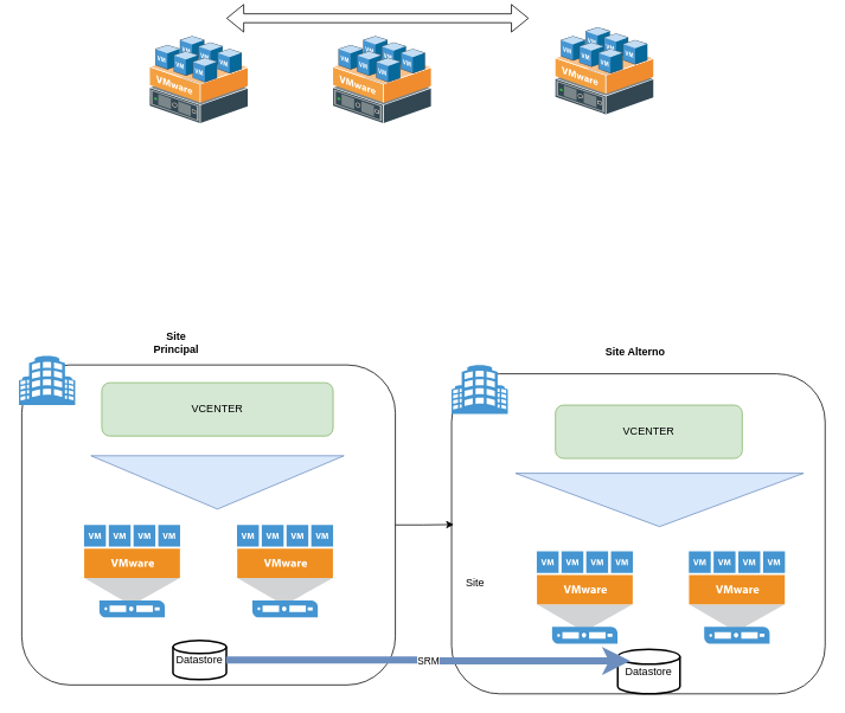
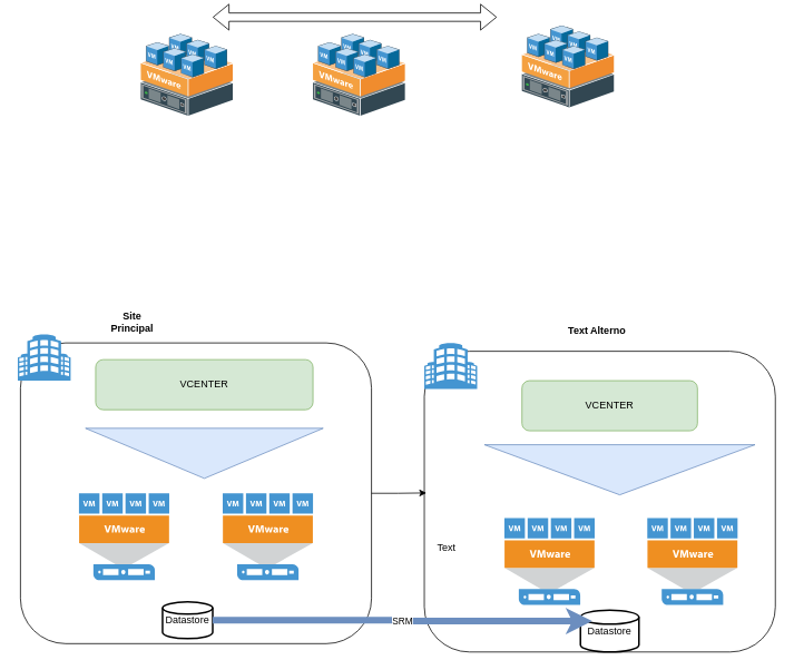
- <mxCell id="16" value="&lt;b&gt;Site Principal&lt;/b&gt;" style="text;html=1;align=center;verticalAlign=middle;whiteSpace=wrap;rounded=0;" vertex="1" parent="1"><mxGeometry x="168.38" y="370" width="60" height="30" as="geometry" /></mxCell>
+ <mxCell id="16" value="&lt;b&gt;Site Principal&lt;/b&gt;" style="text;html=1;align=center;verticalAlign=middle;whiteSpace=wrap;rounded=0;" vertex="1" parent="1"><mxGeometry x="128.38" y="370" width="60" height="30" as="geometry" /></mxCell>
- <mxCell id="15" value="&lt;b&gt;Site Alterno&lt;/b&gt;" style="text;html=1;align=center;verticalAlign=middle;whiteSpace=wrap;rounded=0;" vertex="1" parent="1"><mxGeometry x="664" y="380.63" width="100" height="30" as="geometry" /></mxCell>
+ <mxCell id="15" value="&lt;b&gt;Text Alterno&lt;/b&gt;" style="text;html=1;align=center;verticalAlign=middle;whiteSpace=wrap;rounded=0;" vertex="1" parent="1"><mxGeometry x="664" y="380.63" width="100" height="30" as="geometry" /></mxCell>
- <mxCell id="14" value="Site" style="text;html=1;align=center;verticalAlign=middle;whiteSpace=wrap;rounded=0;" vertex="1" parent="1"><mxGeometry x="504" y="640" width="60" height="30" as="geometry" /></mxCell>
+ <mxCell id="14" value="Text" style="text;html=1;align=center;verticalAlign=middle;whiteSpace=wrap;rounded=0;" vertex="1" parent="1"><mxGeometry x="504" y="640" width="60" height="30" as="geometry" /></mxCell>
